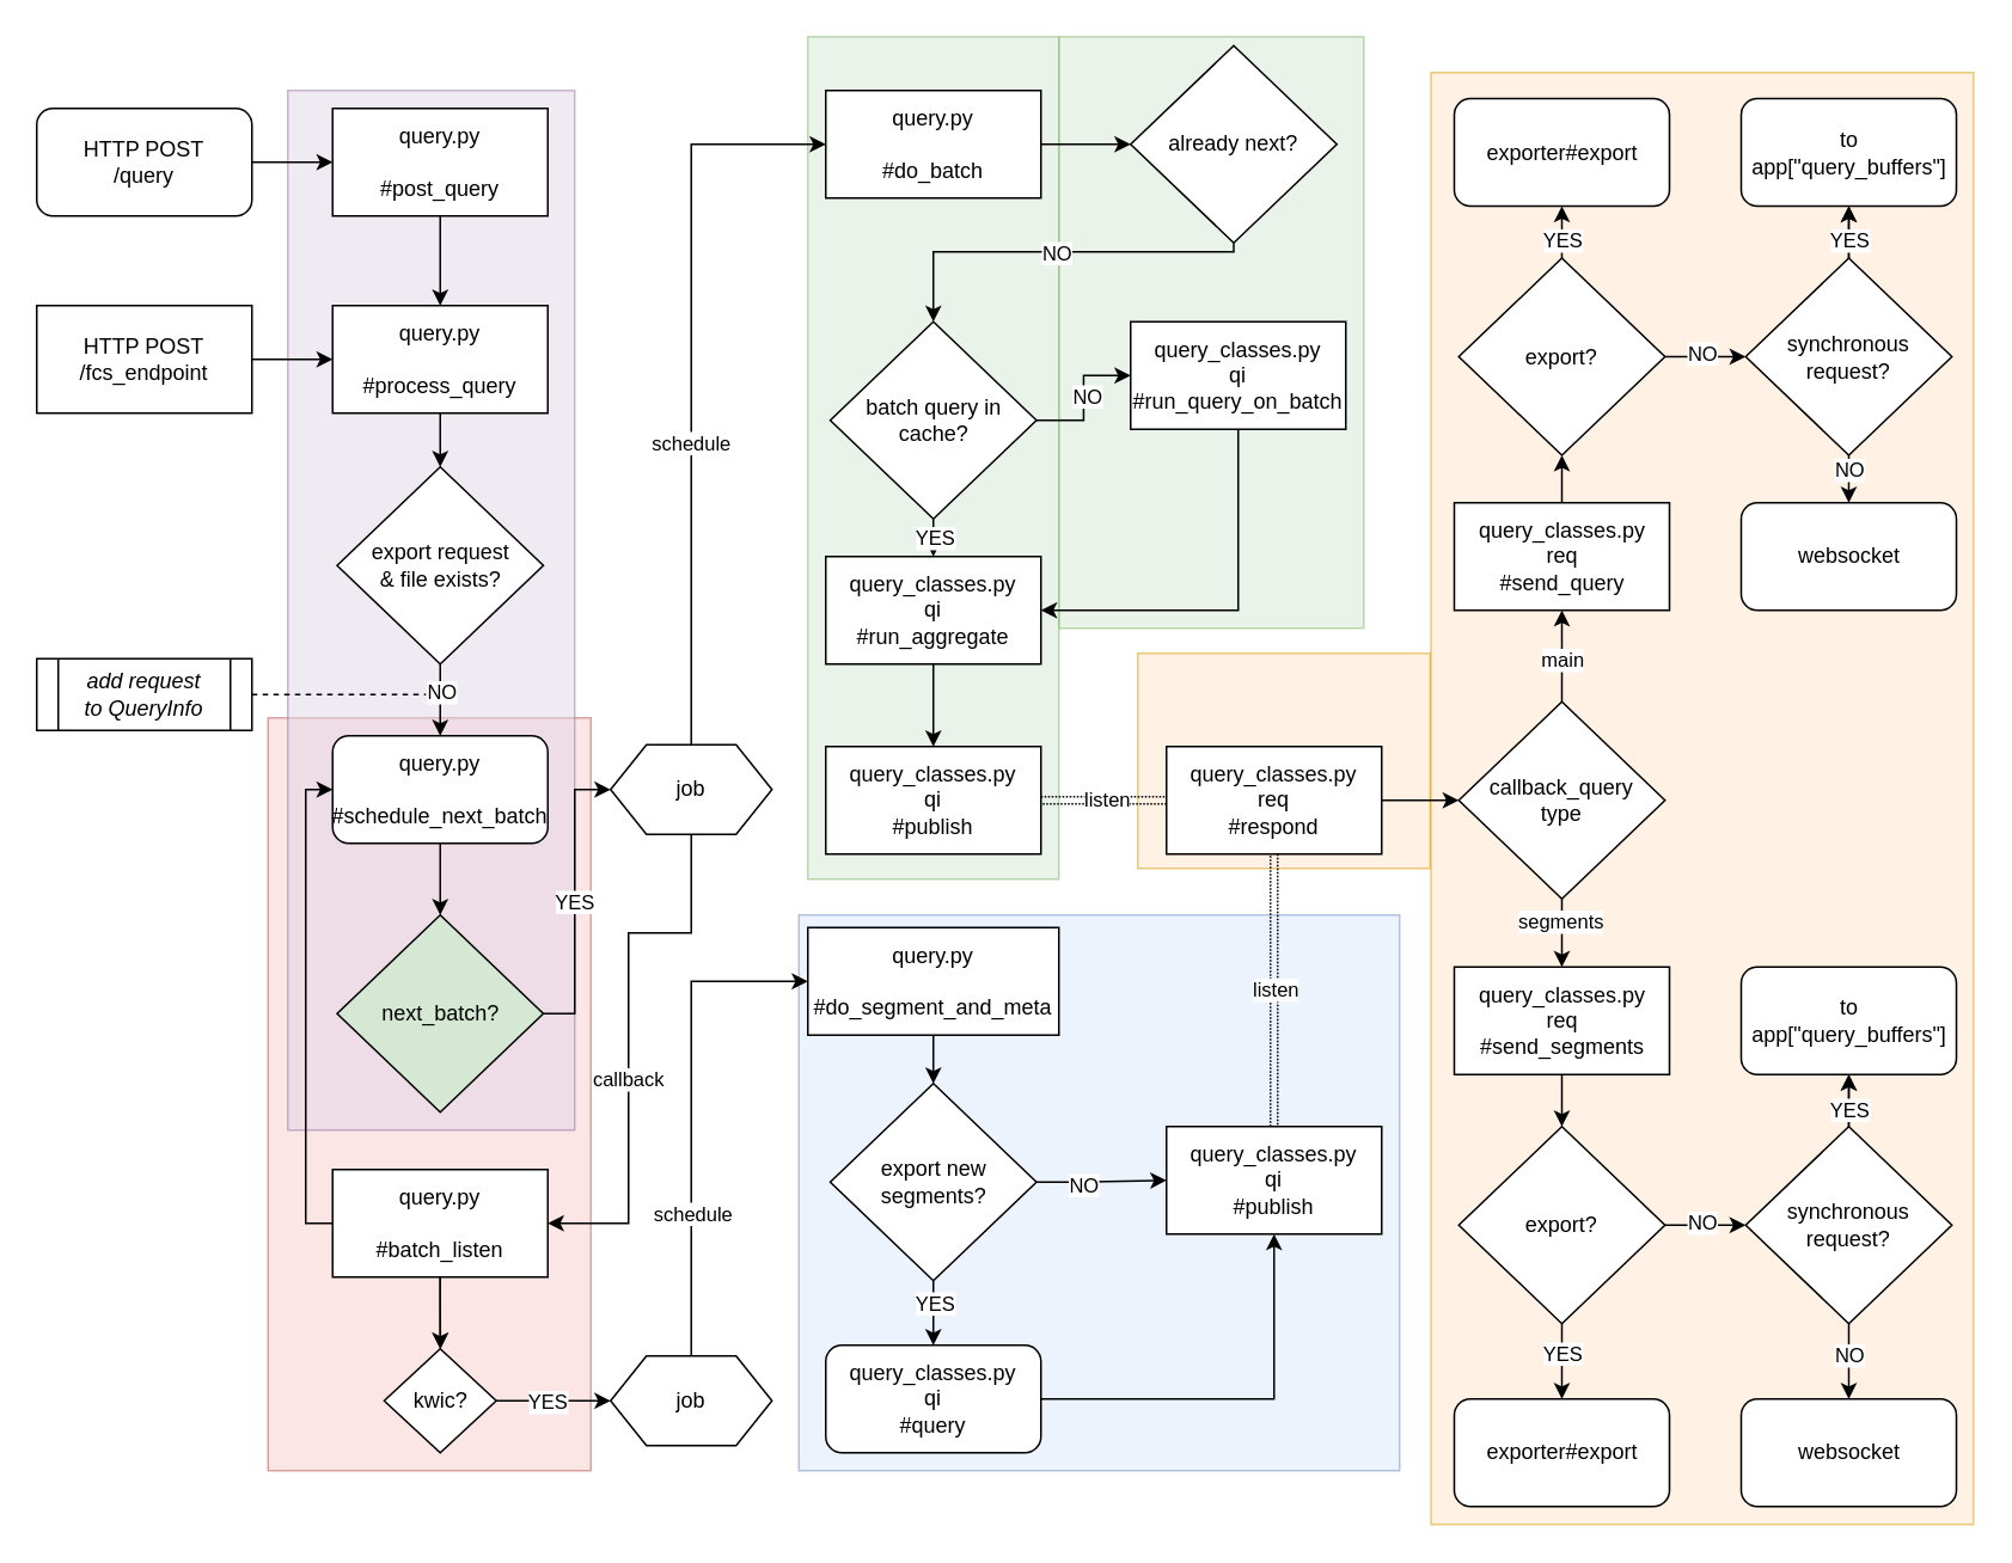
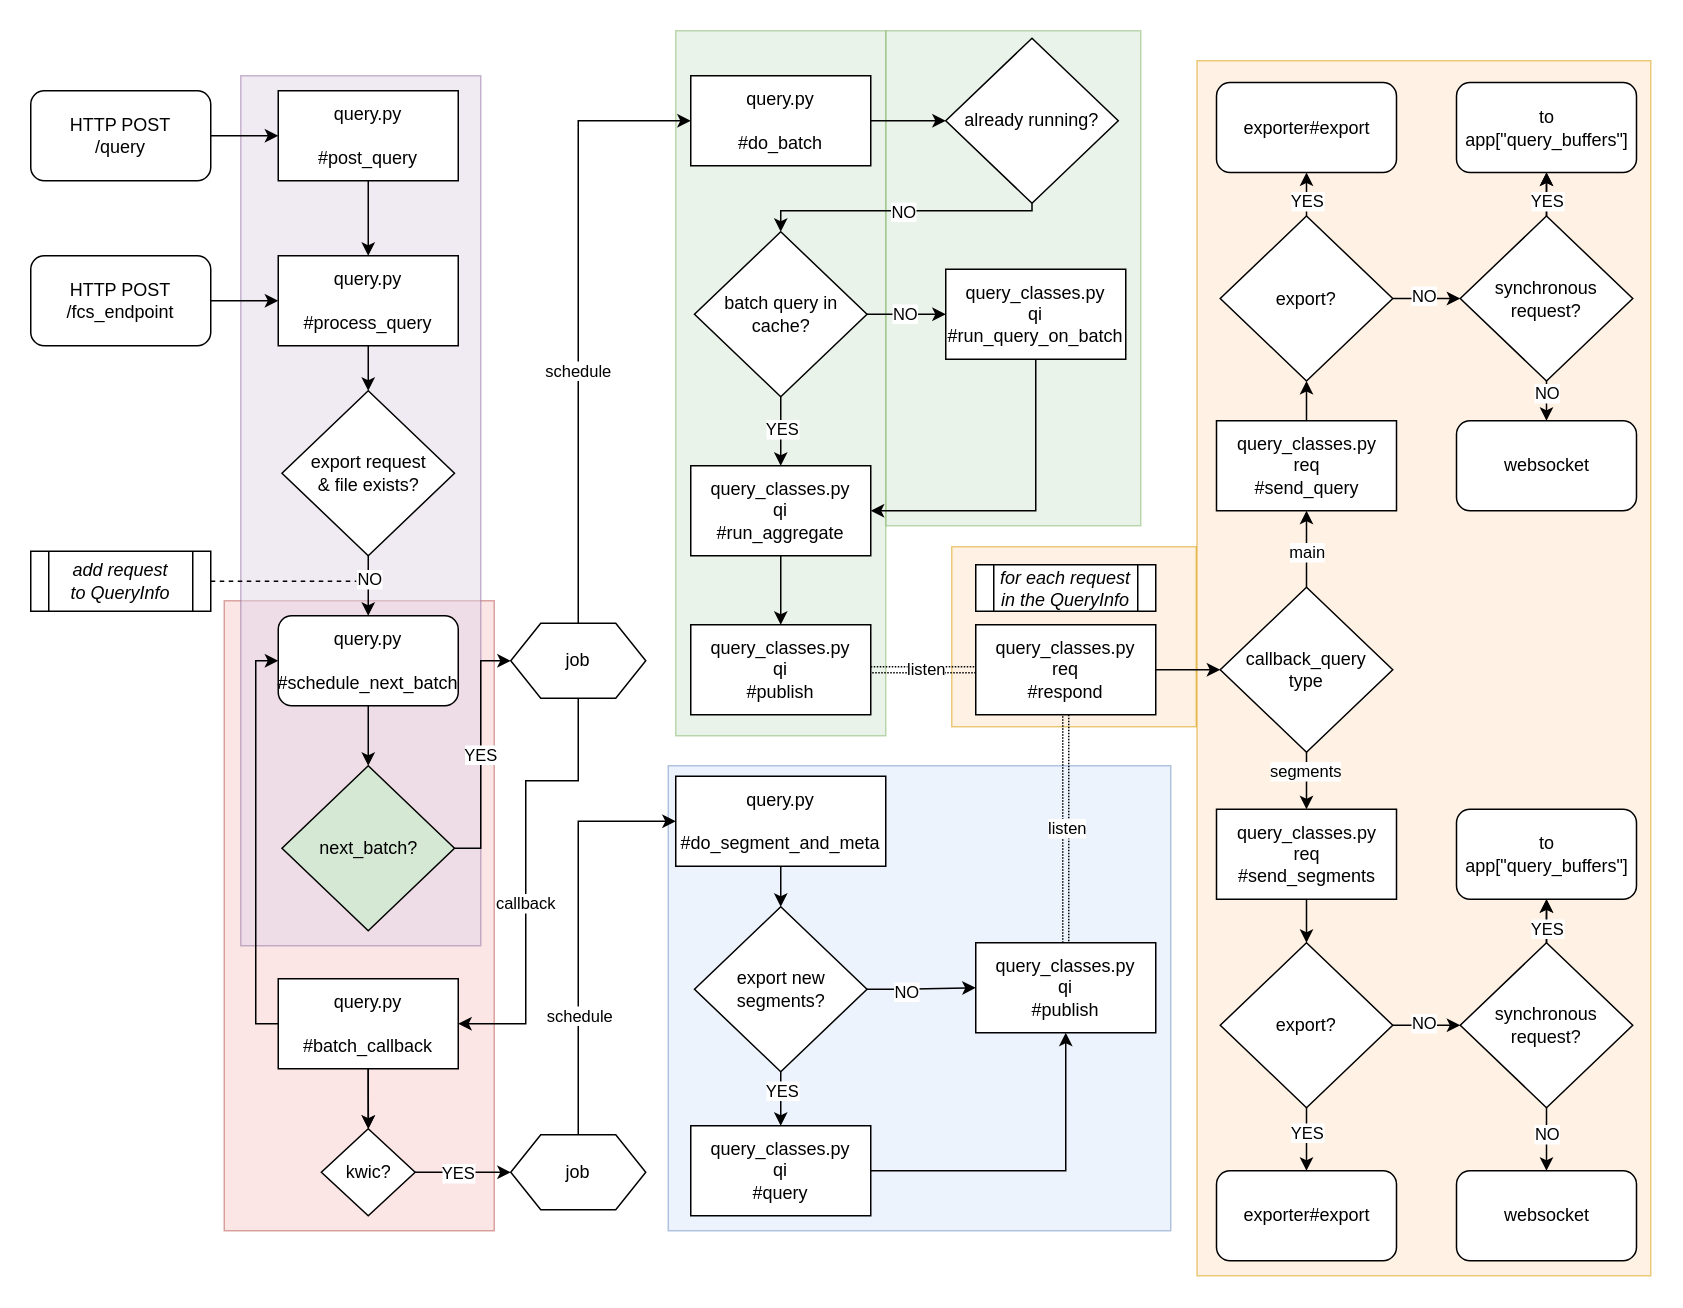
- <mxCell id="107" value="already next?" style="rhombus;whiteSpace=wrap;html=1;" vertex="1" parent="1"><mxGeometry x="630" y="25" width="115" height="110" as="geometry" /></mxCell>
+ <mxCell id="107" value="already running?" style="rhombus;whiteSpace=wrap;html=1;" vertex="1" parent="1"><mxGeometry x="630" y="25" width="115" height="110" as="geometry" /></mxCell>
- <mxCell id="19" value="&lt;div&gt;HTTP POST&lt;/div&gt;&lt;div&gt;/fcs_endpoint&lt;/div&gt;" style="whiteSpace=wrap;html=1;rounded=0;" vertex="1" parent="1"><mxGeometry x="20" y="170" width="120" height="60" as="geometry" /></mxCell>
+ <mxCell id="19" value="&lt;div&gt;HTTP POST&lt;/div&gt;&lt;div&gt;/fcs_endpoint&lt;/div&gt;" style="rounded=1;whiteSpace=wrap;html=1;" vertex="1" parent="1"><mxGeometry x="20" y="170" width="120" height="60" as="geometry" /></mxCell>
- <mxCell id="29" value="batch query in cache?" style="rhombus;whiteSpace=wrap;html=1;" vertex="1" parent="1"><mxGeometry x="462.5" y="179" width="115" height="110" as="geometry" /></mxCell>
+ <mxCell id="29" value="batch query in cache?" style="rhombus;whiteSpace=wrap;html=1;" vertex="1" parent="1"><mxGeometry x="462.5" y="154" width="115" height="110" as="geometry" /></mxCell>
+ <mxCell id="110" value="&lt;div&gt;&lt;i&gt;for each&amp;nbsp;request&lt;/i&gt;&lt;/div&gt;&lt;div&gt;&lt;i&gt;in the QueryInfo&lt;/i&gt;&lt;/div&gt;" style="shape=process;whiteSpace=wrap;html=1;backgroundOutline=1;" vertex="1" parent="1"><mxGeometry x="650" y="376" width="120" height="31" as="geometry" /></mxCell>
- <mxCell id="39" value="&lt;div&gt;query.py&lt;/div&gt;&lt;div&gt;&lt;br&gt;&lt;/div&gt;&lt;div&gt;#batch_listen&lt;/div&gt;" style="rounded=0;whiteSpace=wrap;html=1;" vertex="1" parent="1"><mxGeometry x="185" y="652" width="120" height="60" as="geometry" /></mxCell>
+ <mxCell id="39" value="&lt;div&gt;query.py&lt;/div&gt;&lt;div&gt;&lt;br&gt;&lt;/div&gt;&lt;div&gt;#batch_callback&lt;/div&gt;" style="rounded=0;whiteSpace=wrap;html=1;" vertex="1" parent="1"><mxGeometry x="185" y="652" width="120" height="60" as="geometry" /></mxCell>
- <mxCell id="59" value="&lt;div&gt;query_classes.py&lt;/div&gt;&lt;div&gt;qi&lt;/div&gt;&lt;div&gt;#query&lt;/div&gt;" style="whiteSpace=wrap;html=1;rounded=1;" vertex="1" parent="1"><mxGeometry x="460" y="750" width="120" height="60" as="geometry" /></mxCell>
+ <mxCell id="59" value="&lt;div&gt;query_classes.py&lt;/div&gt;&lt;div&gt;qi&lt;/div&gt;&lt;div&gt;#query&lt;/div&gt;" style="rounded=0;whiteSpace=wrap;html=1;" vertex="1" parent="1"><mxGeometry x="460" y="750" width="120" height="60" as="geometry" /></mxCell>
